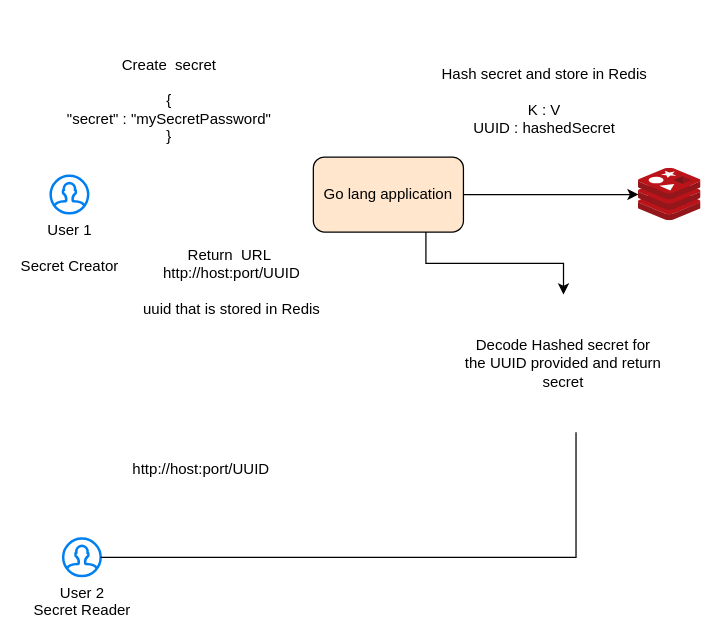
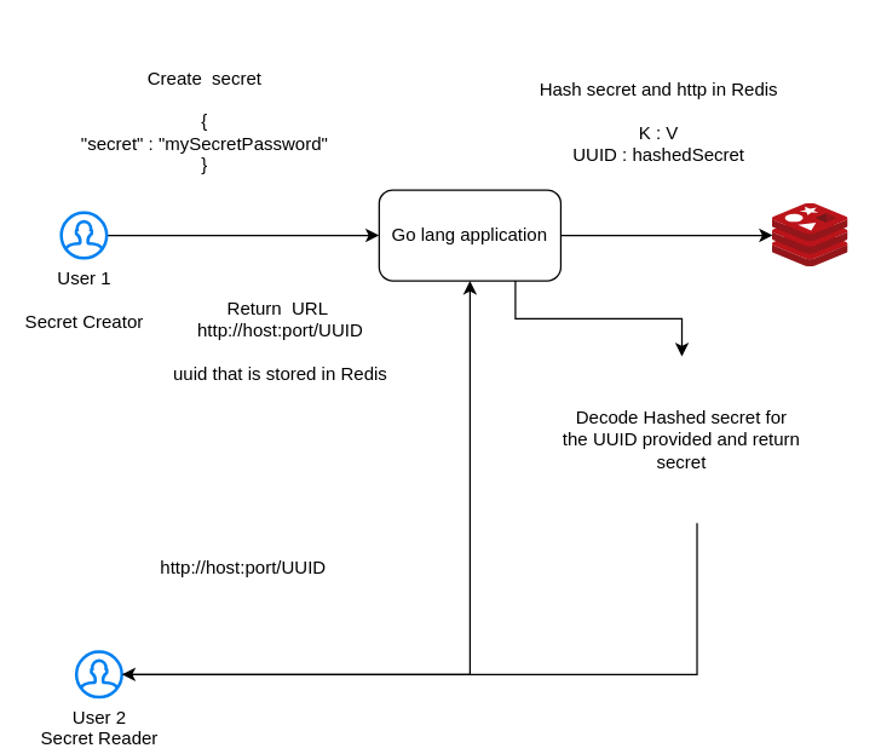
- <mxCell id="11" value="Hash secret and store in Redis&lt;br&gt;&lt;br&gt;K : V&lt;br&gt;UUID : hashedSecret" style="text;html=1;strokeColor=none;fillColor=none;align=center;verticalAlign=middle;whiteSpace=wrap;rounded=0;" vertex="1" parent="1"><mxGeometry x="320" y="20" width="230" height="120" as="geometry" /></mxCell>
+ <mxCell id="11" value="Hash secret and http in Redis&lt;br&gt;&lt;br&gt;K : V&lt;br&gt;UUID : hashedSecret" style="text;html=1;strokeColor=none;fillColor=none;align=center;verticalAlign=middle;whiteSpace=wrap;rounded=0;" vertex="1" parent="1"><mxGeometry x="320" y="20" width="230" height="120" as="geometry" /></mxCell>
+ <mxCell id="6" style="edgeStyle=orthogonalEdgeStyle;rounded=0;orthogonalLoop=1;jettySize=auto;html=1;entryX=0;entryY=0.5;entryDx=0;entryDy=0;" edge="1" parent="1" source="7" target="5"><mxGeometry relative="1" as="geometry" /></mxCell>
- <mxCell id="5" value="Go lang application" style="rounded=1;whiteSpace=wrap;html=1;fillColor=#ffe6cc;" vertex="1" parent="1"><mxGeometry x="250" y="125" width="120" height="60" as="geometry" /></mxCell>
+ <mxCell id="5" value="Go lang application" style="rounded=1;whiteSpace=wrap;html=1;" vertex="1" parent="1"><mxGeometry x="250" y="125" width="120" height="60" as="geometry" /></mxCell>
+ <mxCell id="8" style="edgeStyle=orthogonalEdgeStyle;rounded=0;orthogonalLoop=1;jettySize=auto;html=1;strokeColor=default;" edge="1" parent="1" source="9" target="5"><mxGeometry relative="1" as="geometry" /></mxCell>
- <mxCell id="14" style="edgeStyle=orthogonalEdgeStyle;rounded=0;orthogonalLoop=1;jettySize=auto;html=1;strokeColor=default;endArrow=none;" edge="1" parent="1" source="15" target="9"><mxGeometry relative="1" as="geometry"><mxPoint x="400" y="596" as="targetPoint" /><Array as="points"><mxPoint x="460" y="445" /><mxPoint x="65" y="445" /></Array></mxGeometry></mxCell>
+ <mxCell id="14" style="edgeStyle=orthogonalEdgeStyle;rounded=0;orthogonalLoop=1;jettySize=auto;html=1;strokeColor=default;" edge="1" parent="1" source="15" target="9"><mxGeometry relative="1" as="geometry"><mxPoint x="400" y="596" as="targetPoint" /><Array as="points"><mxPoint x="460" y="445" /><mxPoint x="65" y="445" /></Array></mxGeometry></mxCell>
